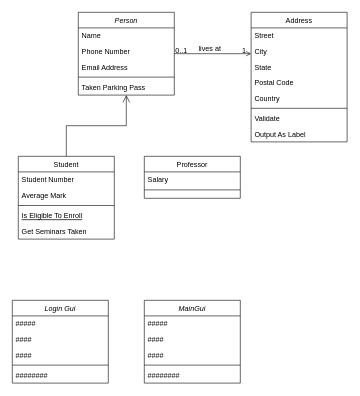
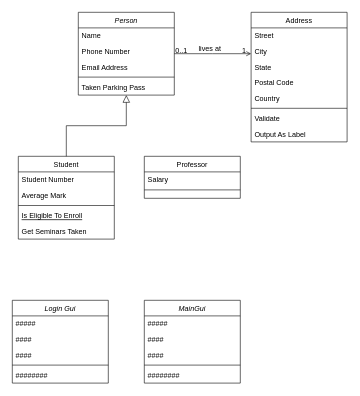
- <mxCell id="14" value="" style="endArrow=open;endSize=10;endFill=0;shadow=0;strokeWidth=1;rounded=0;edgeStyle=elbowEdgeStyle;elbow=vertical;" parent="1" source="8" target="2" edge="1"><mxGeometry width="160" relative="1" as="geometry"><mxPoint x="110" y="103" as="sourcePoint" /><mxPoint x="110" y="103" as="targetPoint" /></mxGeometry></mxCell>
+ <mxCell id="14" value="" style="endArrow=block;endSize=10;endFill=0;shadow=0;strokeWidth=1;rounded=0;edgeStyle=elbowEdgeStyle;elbow=vertical;" parent="1" source="8" target="2" edge="1"><mxGeometry width="160" relative="1" as="geometry"><mxPoint x="110" y="103" as="sourcePoint" /><mxPoint x="110" y="103" as="targetPoint" /></mxGeometry></mxCell>
